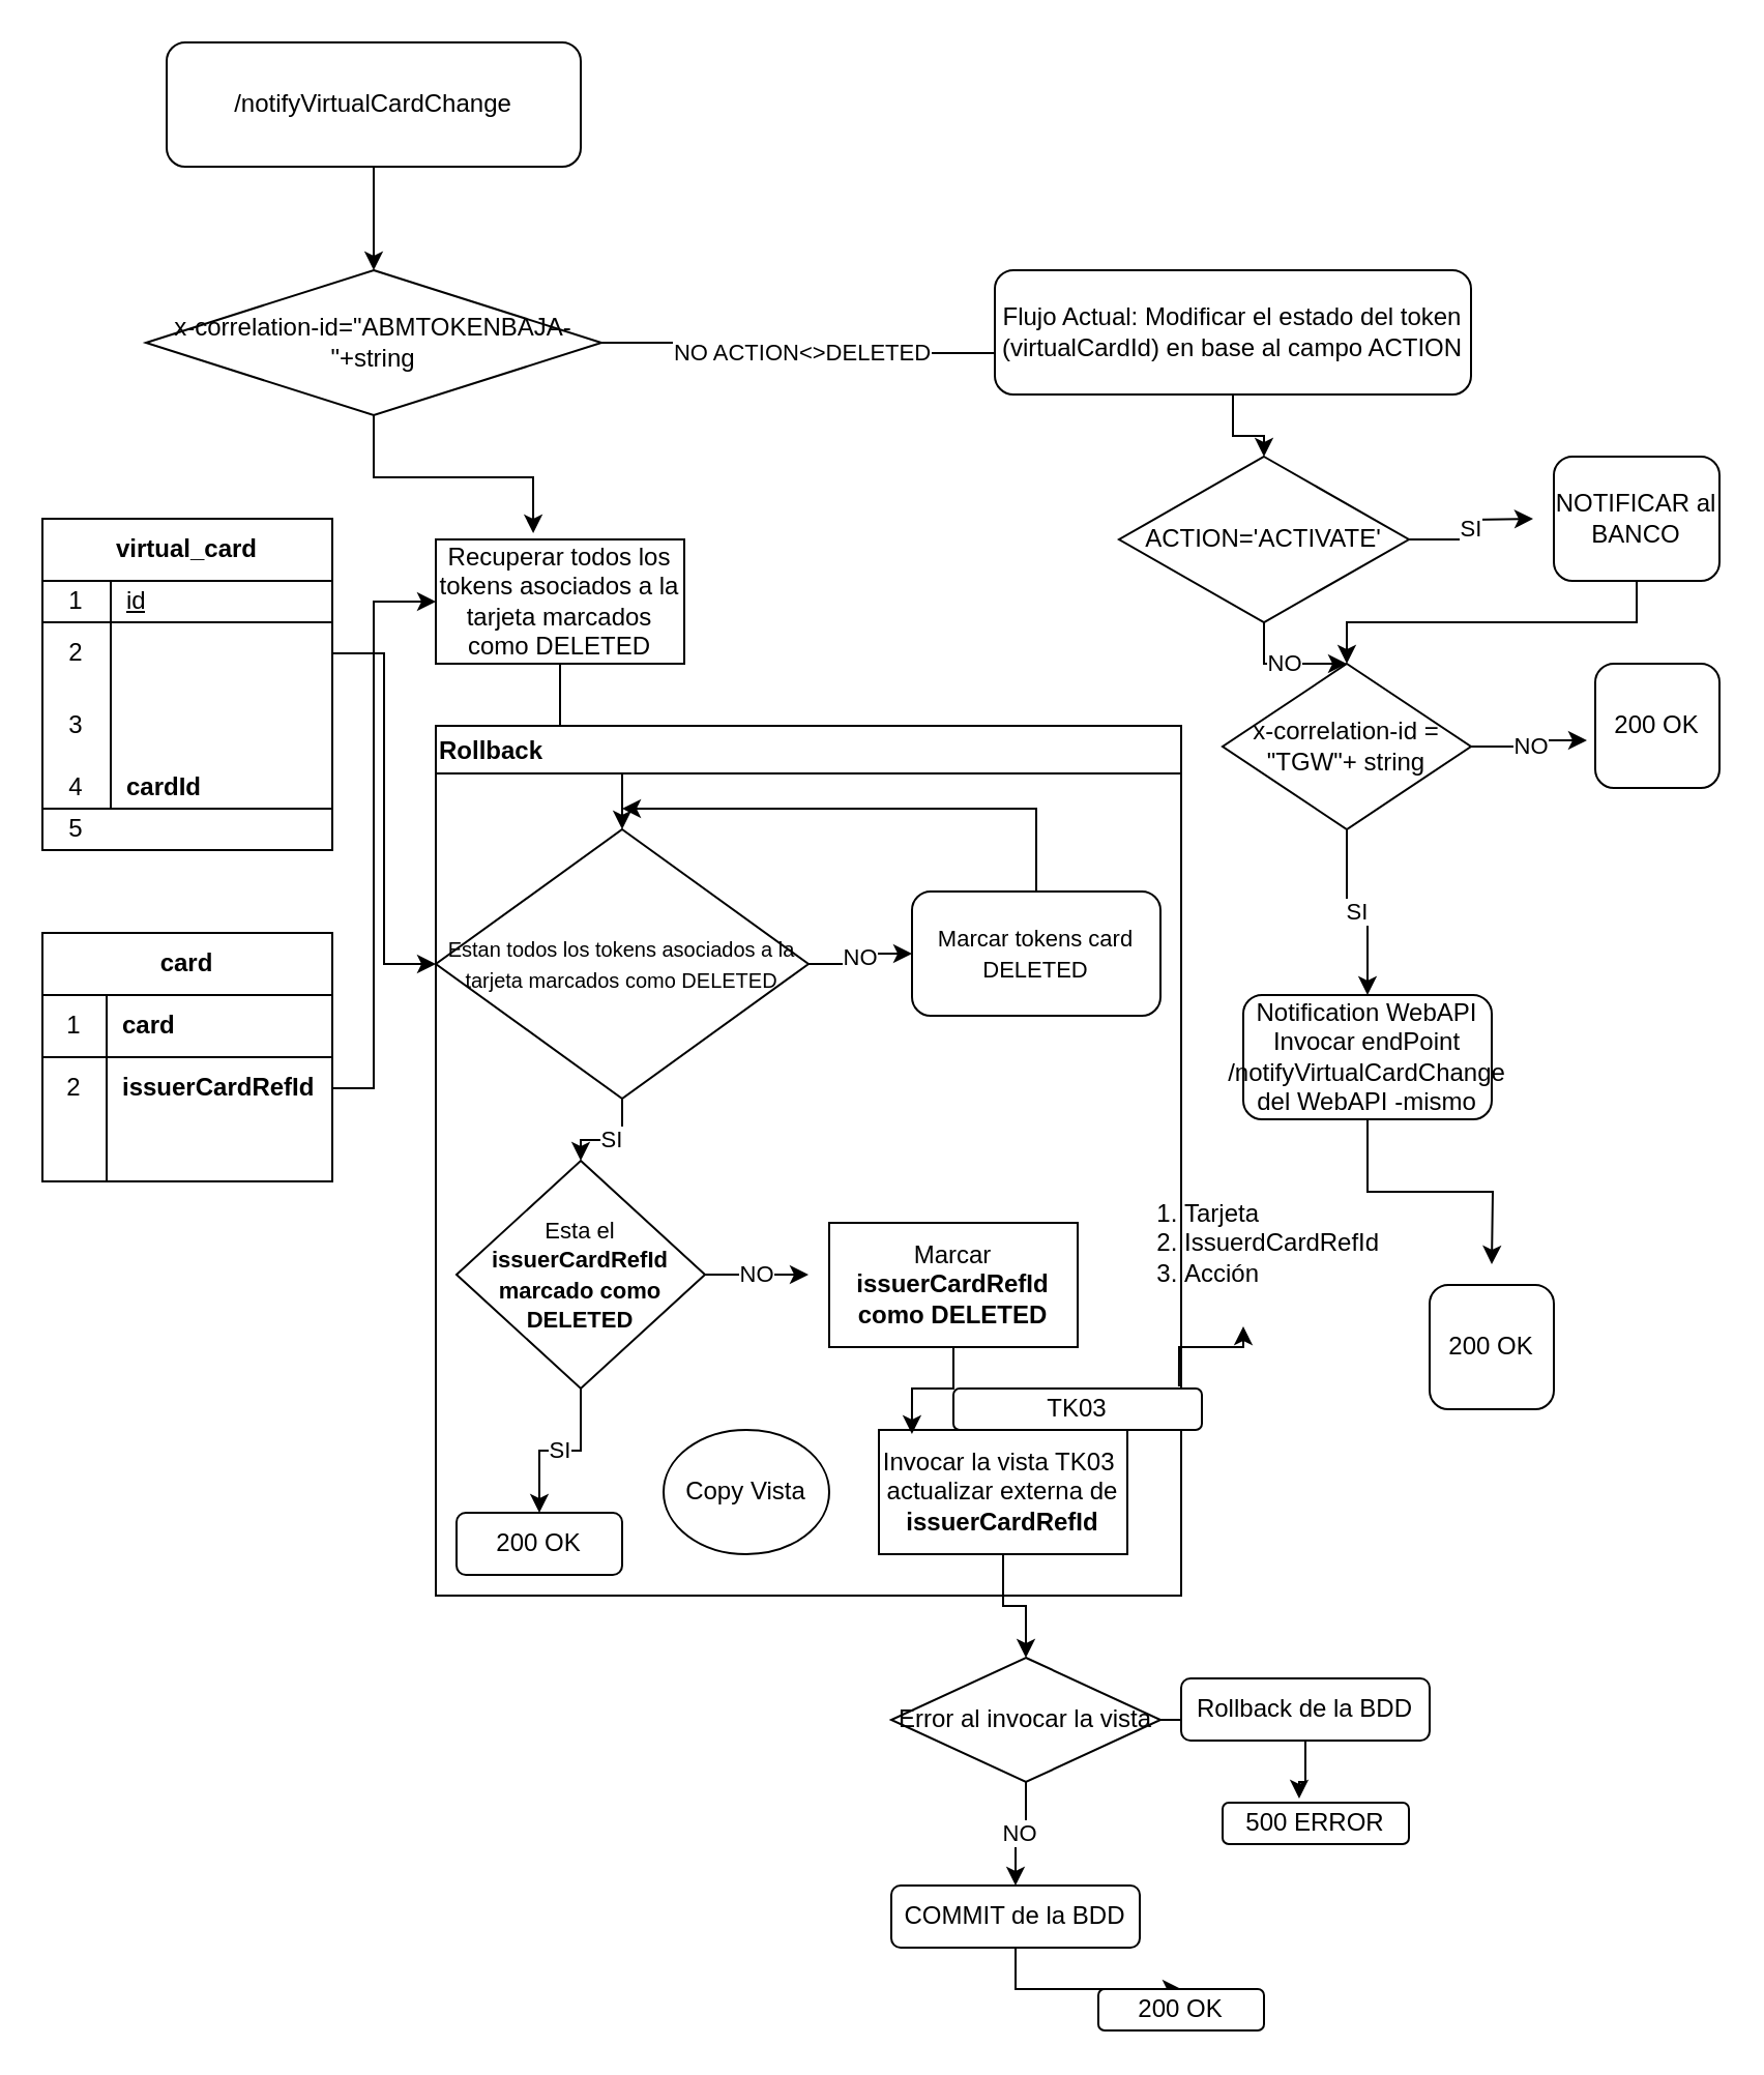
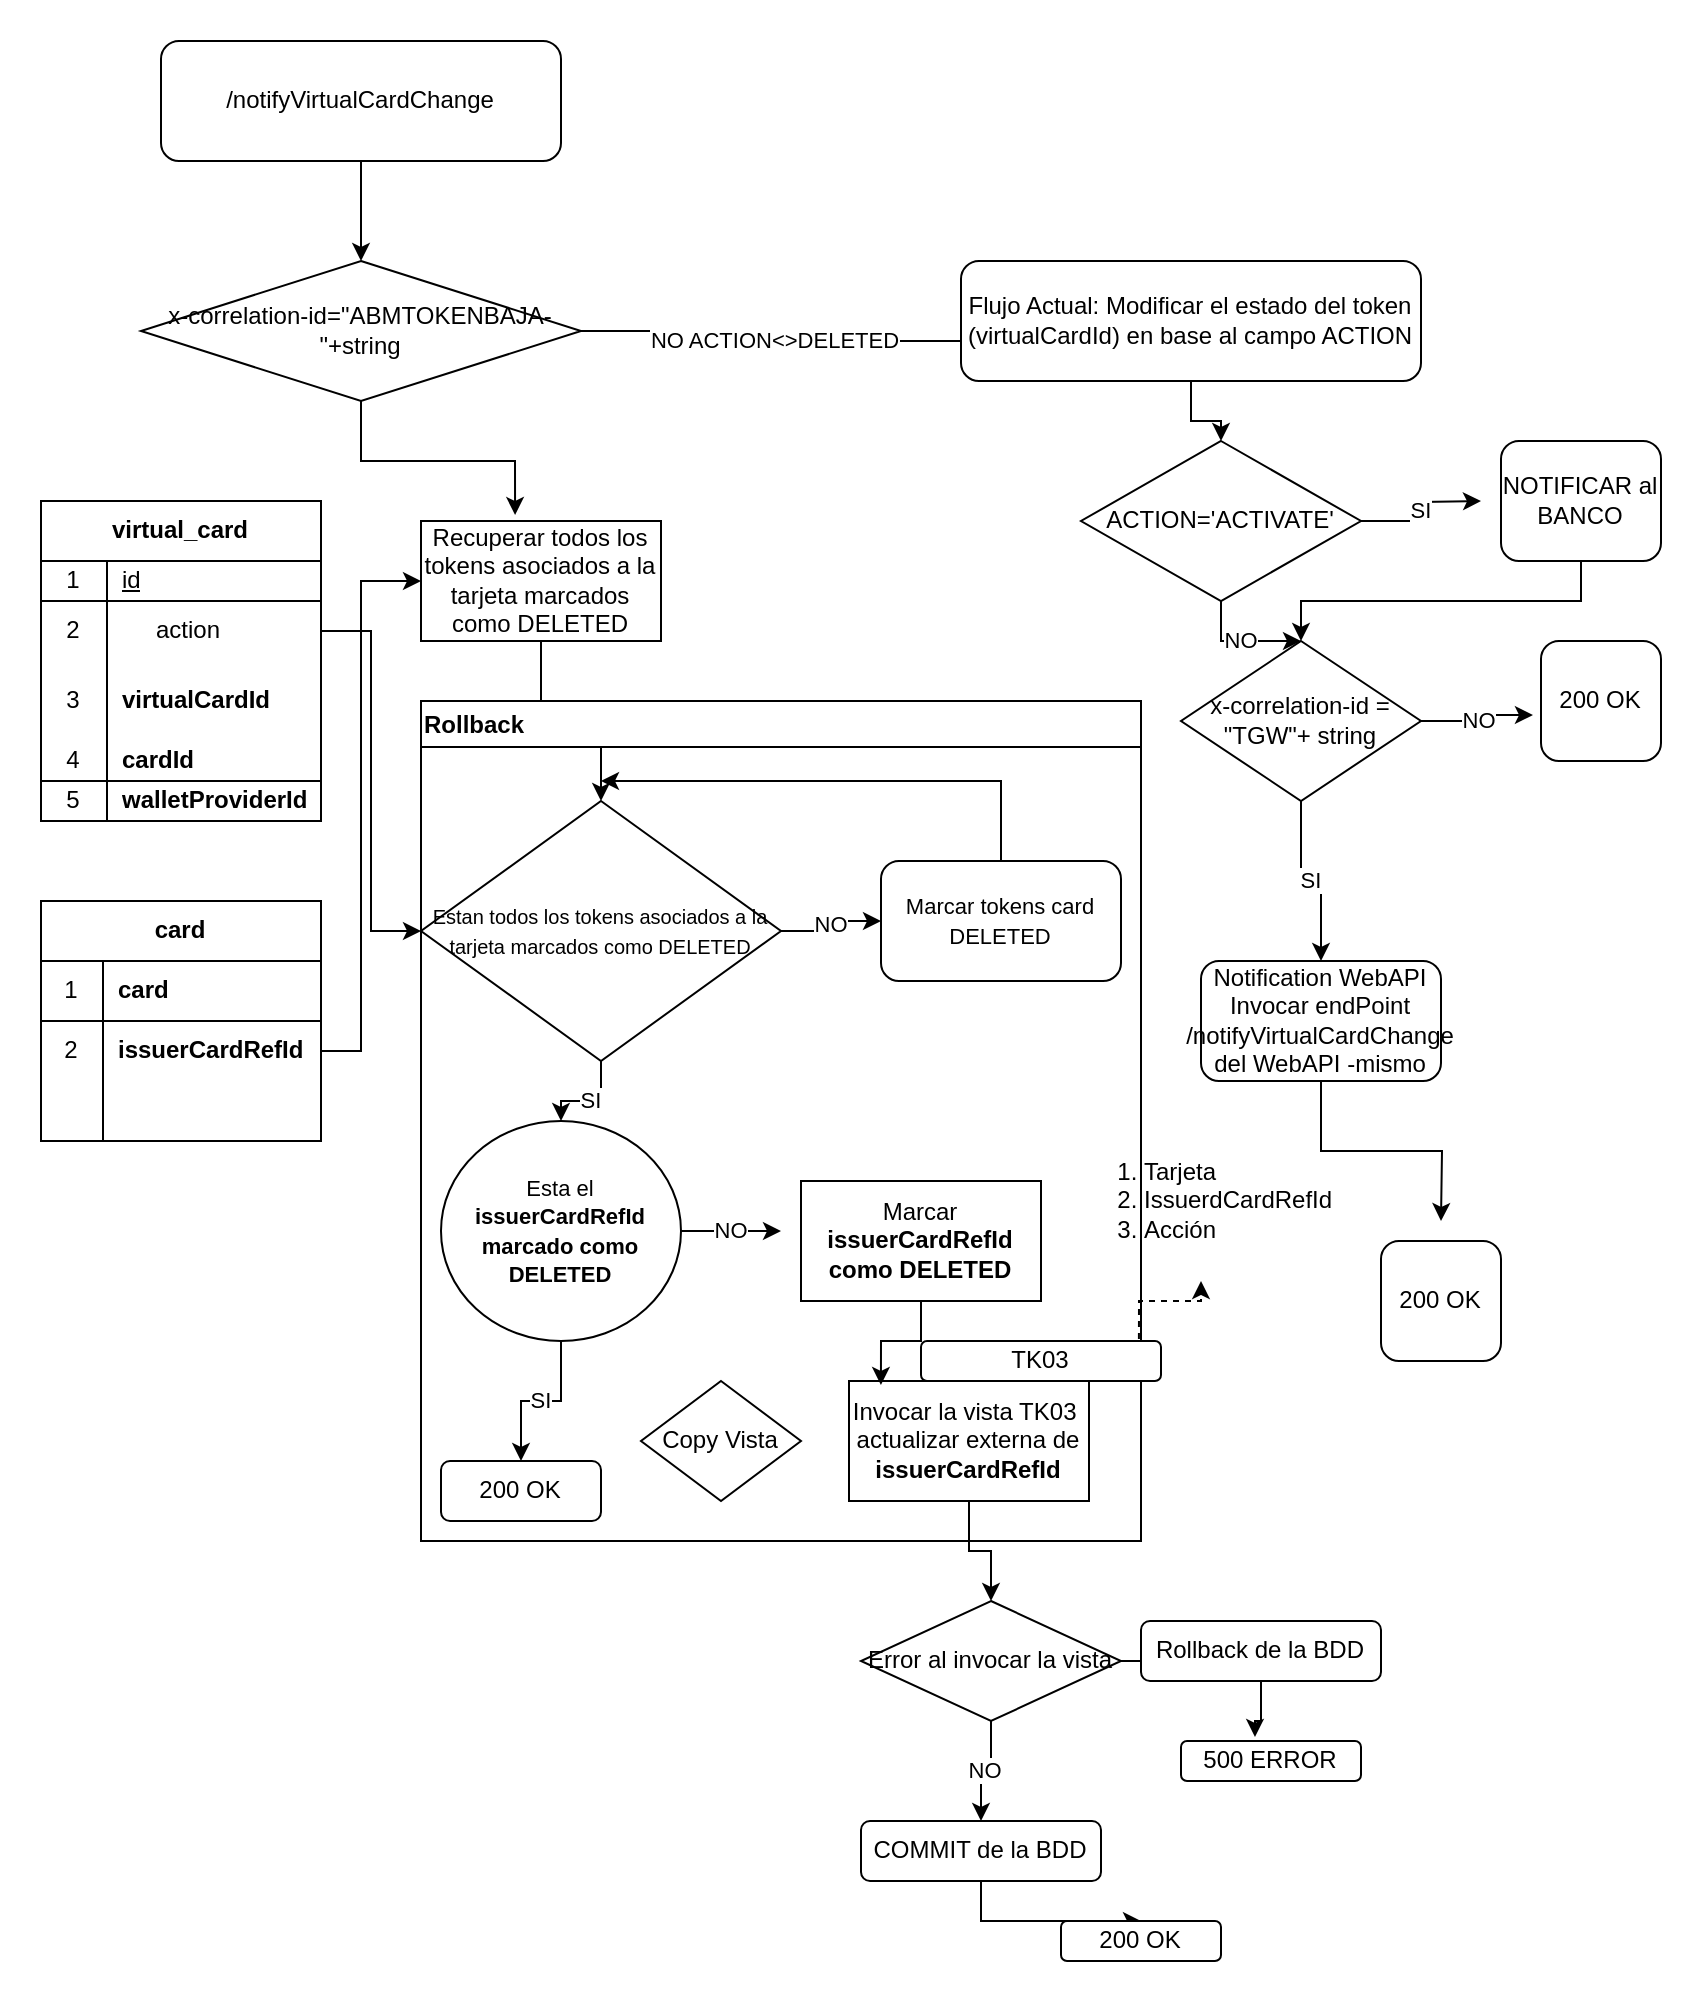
+ <mxCell id="17" value="&lt;table&gt;&lt;tbody&gt;&lt;tr&gt;&lt;td style=&quot;border-left-style: none ; border-top-style: none ; border-right-style: none ; border-bottom-style: none ; padding-left: 15px&quot;&gt;action&lt;/td&gt;&lt;/tr&gt;&lt;/tbody&gt;&lt;/table&gt;" style="shape=partialRectangle;html=1;whiteSpace=wrap;connectable=0;fillColor=none;top=0;left=0;bottom=0;right=0;align=left;spacingLeft=6;overflow=hidden;" parent="15" vertex="1"><mxGeometry x="33" width="107" height="30" as="geometry" /></mxCell>
+ <mxCell id="20" value="&lt;b&gt;virtualCardId&lt;/b&gt;" style="shape=partialRectangle;html=1;whiteSpace=wrap;connectable=0;fillColor=none;top=0;left=0;bottom=0;right=0;align=left;spacingLeft=6;overflow=hidden;" parent="18" vertex="1"><mxGeometry x="33" width="107" height="40" as="geometry" /></mxCell>
+ <mxCell id="26" value="&lt;b&gt;walletProviderId&lt;/b&gt;" style="shape=partialRectangle;html=1;whiteSpace=wrap;connectable=0;fillColor=none;top=0;left=0;bottom=0;right=0;align=left;spacingLeft=6;overflow=hidden;" parent="24" vertex="1"><mxGeometry x="33" width="107" height="20" as="geometry" /></mxCell>
- <mxCell id="48" value="&lt;font style=&quot;font-size: 11px&quot;&gt;Esta el &lt;b&gt;issuerCardRefId marcado como DELETED&lt;br&gt;&lt;/b&gt;&lt;/font&gt;" style="rhombus;whiteSpace=wrap;html=1;align=center;" parent="1" vertex="1"><mxGeometry x="220" y="560" width="120" height="110" as="geometry" /></mxCell>
+ <mxCell id="48" value="&lt;font style=&quot;font-size: 11px&quot;&gt;Esta el &lt;b&gt;issuerCardRefId marcado como DELETED&lt;br&gt;&lt;/b&gt;&lt;/font&gt;" style="ellipse;whiteSpace=wrap;html=1;align=center;" parent="1" vertex="1"><mxGeometry x="220" y="560" width="120" height="110" as="geometry" /></mxCell>
- <mxCell id="55" style="edgeStyle=orthogonalEdgeStyle;rounded=0;orthogonalLoop=1;jettySize=auto;html=1;exitX=0.908;exitY=-0.05;exitDx=0;exitDy=0;exitPerimeter=0;" parent="1" source="43" target="54" edge="1"><mxGeometry relative="1" as="geometry" /></mxCell>
+ <mxCell id="55" style="edgeStyle=orthogonalEdgeStyle;rounded=0;orthogonalLoop=1;jettySize=auto;html=1;exitX=0.908;exitY=-0.05;exitDx=0;exitDy=0;exitPerimeter=0;dashed=1;" parent="1" source="43" target="54" edge="1"><mxGeometry relative="1" as="geometry" /></mxCell>
- <mxCell id="51" value="Copy Vista" style="ellipse;whiteSpace=wrap;html=1;align=center;" parent="1" vertex="1"><mxGeometry x="320" y="690" width="80" height="60" as="geometry" /></mxCell>
+ <mxCell id="51" value="Copy Vista" style="rhombus;whiteSpace=wrap;html=1;align=center;" parent="1" vertex="1"><mxGeometry x="320" y="690" width="80" height="60" as="geometry" /></mxCell>
